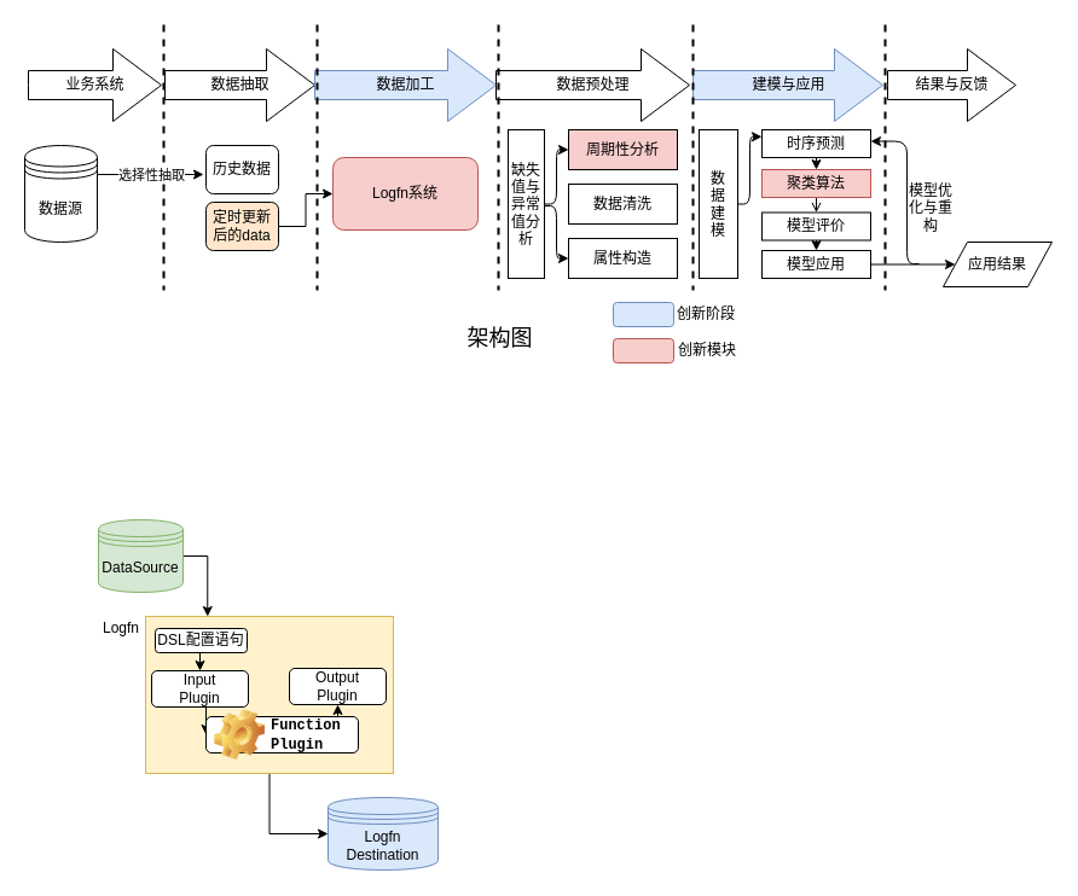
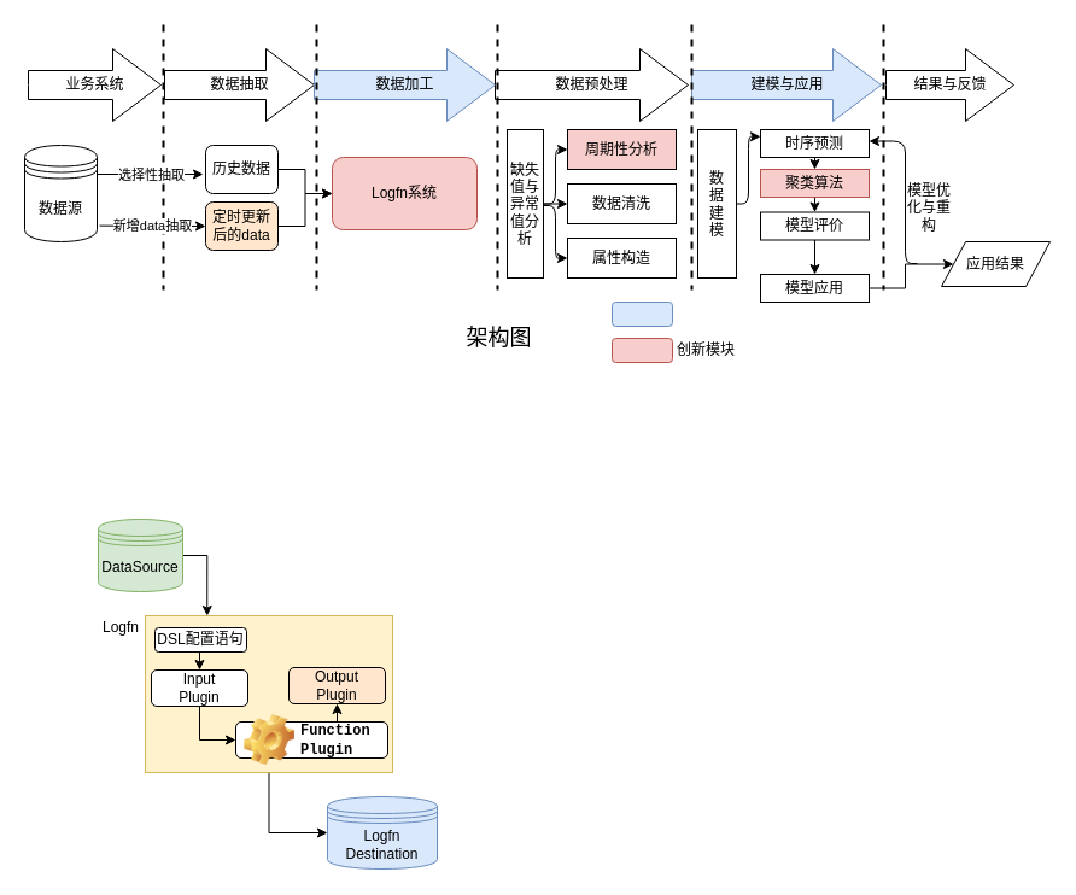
+ <mxCell id="16" style="edgeStyle=orthogonalEdgeStyle;rounded=0;orthogonalLoop=1;jettySize=auto;html=1;exitX=1;exitY=0.5;exitDx=0;exitDy=0;entryX=0;entryY=0.5;entryDx=0;entryDy=0;" edge="1" parent="1" source="17" target="32"><mxGeometry relative="1" as="geometry" /></mxCell>
+ <mxCell id="33" style="edgeStyle=orthogonalEdgeStyle;rounded=0;orthogonalLoop=1;jettySize=auto;html=1;exitX=1;exitY=0.5;exitDx=0;exitDy=0;entryX=0;entryY=0.5;entryDx=0;entryDy=0;" edge="1" parent="1" source="34" target="36"><mxGeometry relative="1" as="geometry" /></mxCell>
- <mxCell id="43" style="edgeStyle=orthogonalEdgeStyle;rounded=0;orthogonalLoop=1;jettySize=auto;html=1;exitX=0.5;exitY=1;exitDx=0;exitDy=0;entryX=0.5;entryY=0;entryDx=0;entryDy=0;endArrow=open;" edge="1" parent="1" source="44" target="46"><mxGeometry relative="1" as="geometry" /></mxCell>
+ <mxCell id="43" style="edgeStyle=orthogonalEdgeStyle;rounded=0;orthogonalLoop=1;jettySize=auto;html=1;exitX=0.5;exitY=1;exitDx=0;exitDy=0;entryX=0.5;entryY=0;entryDx=0;entryDy=0;" edge="1" parent="1" source="44" target="46"><mxGeometry relative="1" as="geometry" /></mxCell>
+ <mxCell id="14" value="" style="endArrow=classic;html=1;exitX=1.033;exitY=0.833;exitDx=0;exitDy=0;exitPerimeter=0;entryX=0;entryY=0.5;entryDx=0;entryDy=0;" edge="1" parent="1" source="2" target="19"><mxGeometry relative="1" as="geometry"><mxPoint x="90" y="190" as="sourcePoint" /><mxPoint x="170" y="190" as="targetPoint" /></mxGeometry></mxCell>
+ <mxCell id="15" value="新增data抽取" style="edgeLabel;resizable=0;html=1;align=center;verticalAlign=middle;" connectable="0" vertex="1" parent="14"><mxGeometry relative="1" as="geometry" /></mxCell>
- <mxCell id="48" value="模型应用" style="rounded=0;whiteSpace=wrap;html=1;" vertex="1" parent="1"><mxGeometry x="630" y="207" width="90" height="23" as="geometry" /></mxCell>
+ <mxCell id="48" value="模型应用" style="rounded=0;whiteSpace=wrap;html=1;" vertex="1" parent="1"><mxGeometry x="630" y="227" width="90" height="23" as="geometry" /></mxCell>
- <mxCell id="58" value="创新阶段" style="text;html=1;strokeColor=none;fillColor=none;align=center;verticalAlign=middle;whiteSpace=wrap;rounded=0;" vertex="1" parent="1"><mxGeometry x="559" y="250" width="50" height="20" as="geometry" /></mxCell>
- <mxCell id="28" value="&lt;span&gt;Output&lt;/span&gt;&lt;br&gt;&lt;span&gt;Plugin&lt;/span&gt;" style="rounded=1;whiteSpace=wrap;html=1;" vertex="1" parent="1"><mxGeometry x="239" y="553" width="80" height="30" as="geometry" /></mxCell>
+ <mxCell id="28" value="&lt;span&gt;Output&lt;/span&gt;&lt;br&gt;&lt;span&gt;Plugin&lt;/span&gt;" style="rounded=1;whiteSpace=wrap;html=1;fillColor=#ffe6cc;" vertex="1" parent="1"><mxGeometry x="239" y="553" width="80" height="30" as="geometry" /></mxCell>
- <mxCell id="30" value="&lt;font face=&quot;Courier New&quot;&gt;Function&lt;br&gt;Plugin&lt;/font&gt;" style="label;whiteSpace=wrap;html=1;image=img/clipart/Gear_128x128.png" vertex="1" parent="1"><mxGeometry x="170" y="593" width="126" height="30" as="geometry" /></mxCell>
+ <mxCell id="30" value="&lt;font face=&quot;Courier New&quot;&gt;Function&lt;br&gt;Plugin&lt;/font&gt;" style="label;whiteSpace=wrap;html=1;image=img/clipart/Gear_128x128.png" vertex="1" parent="1"><mxGeometry x="195" y="598" width="126" height="30" as="geometry" /></mxCell>
